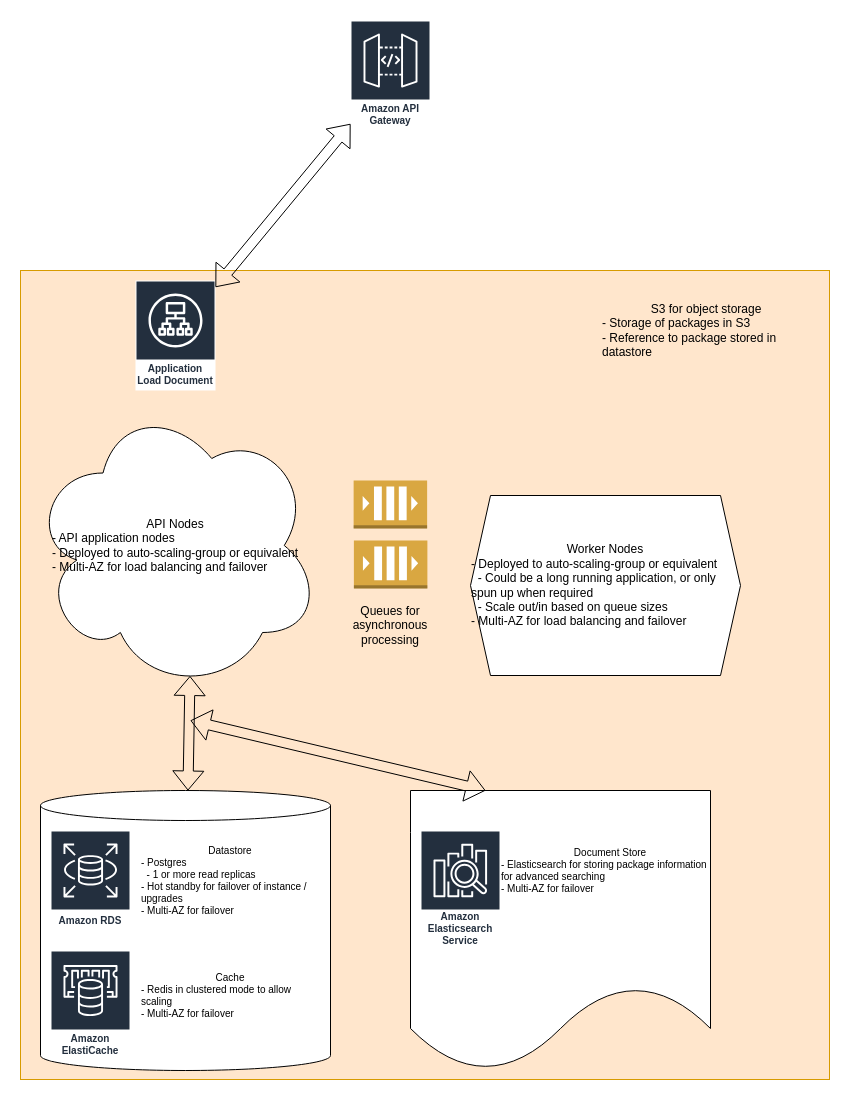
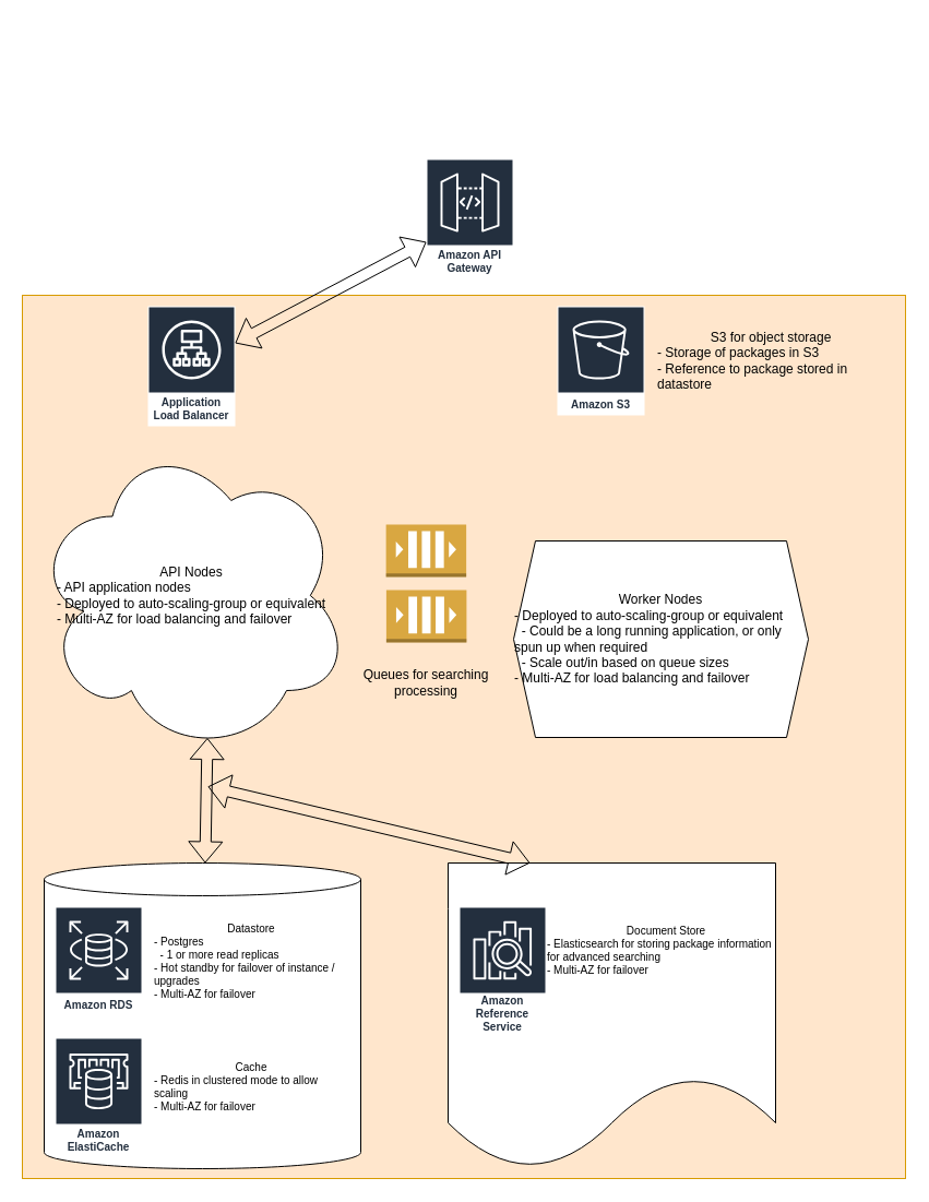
- <mxCell id="16" value="Amazon API Gateway" style="sketch=0;outlineConnect=0;fontColor=#232F3E;gradientColor=none;strokeColor=#ffffff;fillColor=#232F3E;dashed=0;verticalLabelPosition=middle;verticalAlign=bottom;align=center;html=1;whiteSpace=wrap;fontSize=10;fontStyle=1;spacing=3;shape=mxgraph.aws4.productIcon;prIcon=mxgraph.aws4.api_gateway;" vertex="1" parent="1"><mxGeometry x="350" y="20" width="80" height="110" as="geometry" /></mxCell>
+ <mxCell id="16" value="Amazon API Gateway" style="sketch=0;outlineConnect=0;fontColor=#232F3E;gradientColor=none;strokeColor=#ffffff;fillColor=#232F3E;dashed=0;verticalLabelPosition=middle;verticalAlign=bottom;align=center;html=1;whiteSpace=wrap;fontSize=10;fontStyle=1;spacing=3;shape=mxgraph.aws4.productIcon;prIcon=mxgraph.aws4.api_gateway;" vertex="1" parent="1"><mxGeometry x="390" y="145" width="80" height="110" as="geometry" /></mxCell>
+ <mxCell id="25" value="Amazon S3" style="sketch=0;outlineConnect=0;fontColor=#232F3E;gradientColor=none;strokeColor=#ffffff;fillColor=#232F3E;dashed=0;verticalLabelPosition=middle;verticalAlign=bottom;align=center;html=1;whiteSpace=wrap;fontSize=10;fontStyle=1;spacing=3;shape=mxgraph.aws4.productIcon;prIcon=mxgraph.aws4.s3;" vertex="1" parent="1"><mxGeometry x="510" y="280" width="80" height="100" as="geometry" /></mxCell>
- <mxCell id="17" value="Application Load Document" style="sketch=0;outlineConnect=0;fontColor=#232F3E;gradientColor=none;strokeColor=#ffffff;fillColor=#232F3E;dashed=0;verticalLabelPosition=middle;verticalAlign=bottom;align=center;html=1;whiteSpace=wrap;fontSize=10;fontStyle=1;spacing=3;shape=mxgraph.aws4.productIcon;prIcon=mxgraph.aws4.application_load_balancer;" vertex="1" parent="1"><mxGeometry x="135" y="280" width="80" height="110" as="geometry" /></mxCell>
+ <mxCell id="17" value="Application Load Balancer" style="sketch=0;outlineConnect=0;fontColor=#232F3E;gradientColor=none;strokeColor=#ffffff;fillColor=#232F3E;dashed=0;verticalLabelPosition=middle;verticalAlign=bottom;align=center;html=1;whiteSpace=wrap;fontSize=10;fontStyle=1;spacing=3;shape=mxgraph.aws4.productIcon;prIcon=mxgraph.aws4.application_load_balancer;" vertex="1" parent="1"><mxGeometry x="135" y="280" width="80" height="110" as="geometry" /></mxCell>
- <mxCell id="22" value="Queues for asynchronous processing" style="text;html=1;align=center;verticalAlign=middle;whiteSpace=wrap;rounded=0;" vertex="1" parent="1"><mxGeometry x="330.06" y="610" width="120.13" height="30" as="geometry" /></mxCell>
+ <mxCell id="22" value="Queues for searching processing" style="text;html=1;align=center;verticalAlign=middle;whiteSpace=wrap;rounded=0;" vertex="1" parent="1"><mxGeometry x="330.06" y="610" width="120.13" height="30" as="geometry" /></mxCell>
- <mxCell id="9" value="Amazon Elasticsearch Service" style="sketch=0;outlineConnect=0;fontColor=#232F3E;gradientColor=none;strokeColor=#ffffff;fillColor=#232F3E;dashed=0;verticalLabelPosition=middle;verticalAlign=bottom;align=center;html=1;whiteSpace=wrap;fontSize=10;fontStyle=1;spacing=3;shape=mxgraph.aws4.productIcon;prIcon=mxgraph.aws4.elasticsearch_service;" vertex="1" parent="1"><mxGeometry x="420" y="830" width="80" height="120" as="geometry" /></mxCell>
+ <mxCell id="9" value="Amazon Reference Service" style="sketch=0;outlineConnect=0;fontColor=#232F3E;gradientColor=none;strokeColor=#ffffff;fillColor=#232F3E;dashed=0;verticalLabelPosition=middle;verticalAlign=bottom;align=center;html=1;whiteSpace=wrap;fontSize=10;fontStyle=1;spacing=3;shape=mxgraph.aws4.productIcon;prIcon=mxgraph.aws4.elasticsearch_service;" vertex="1" parent="1"><mxGeometry x="420" y="830" width="80" height="120" as="geometry" /></mxCell>
